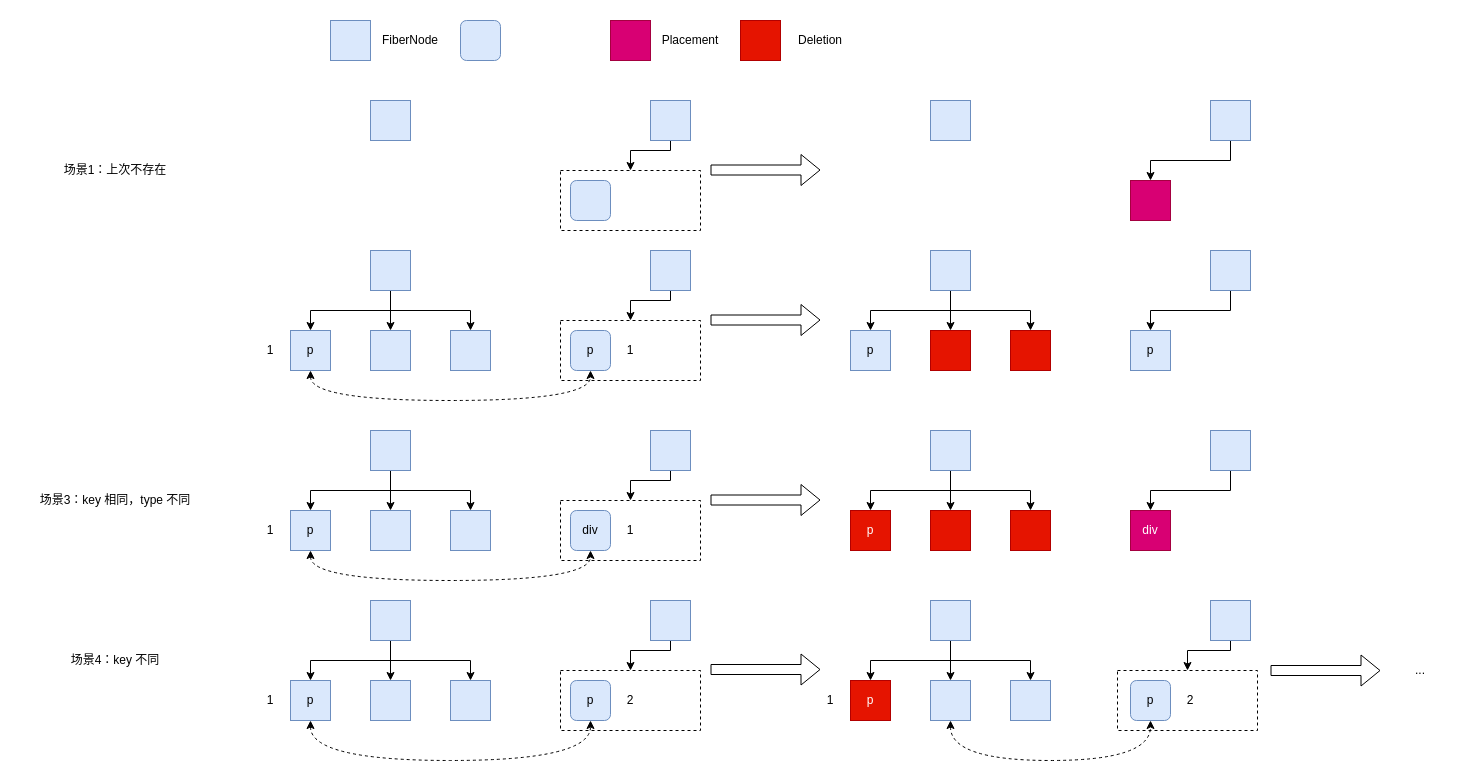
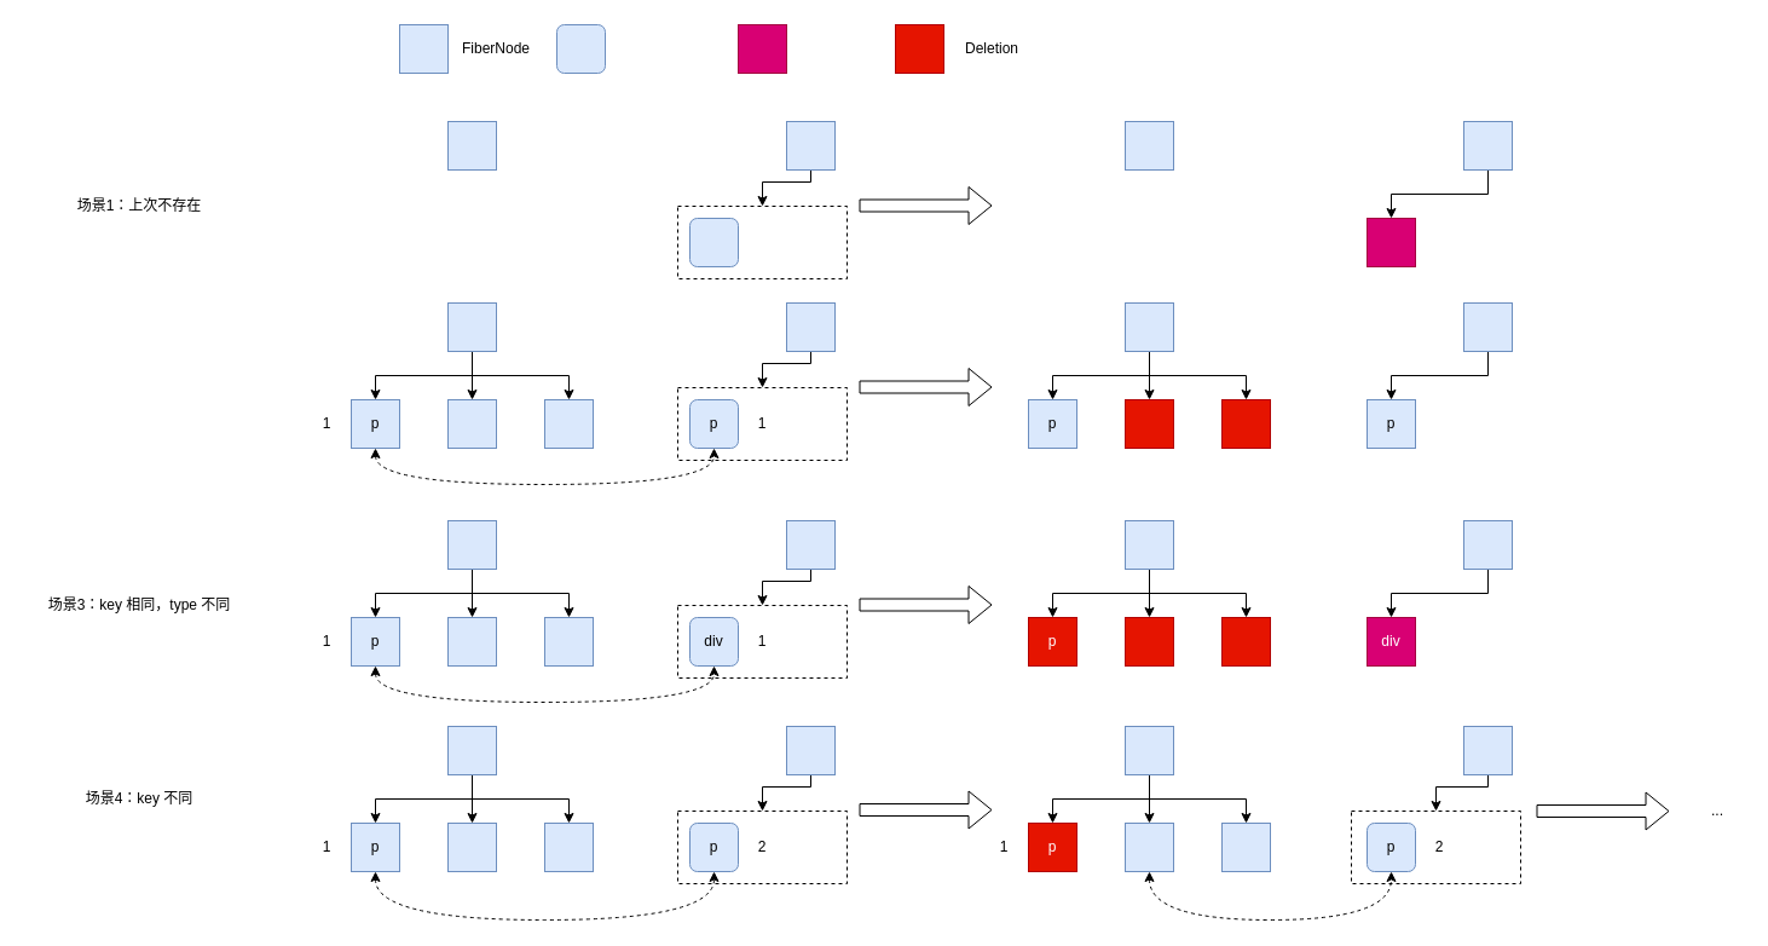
- <mxCell id="26" value="Placement" style="text;html=1;strokeColor=none;fillColor=none;align=center;verticalAlign=middle;whiteSpace=wrap;rounded=0;" parent="1" vertex="1"><mxGeometry x="670" y="30" width="40" height="20" as="geometry" /></mxCell>
